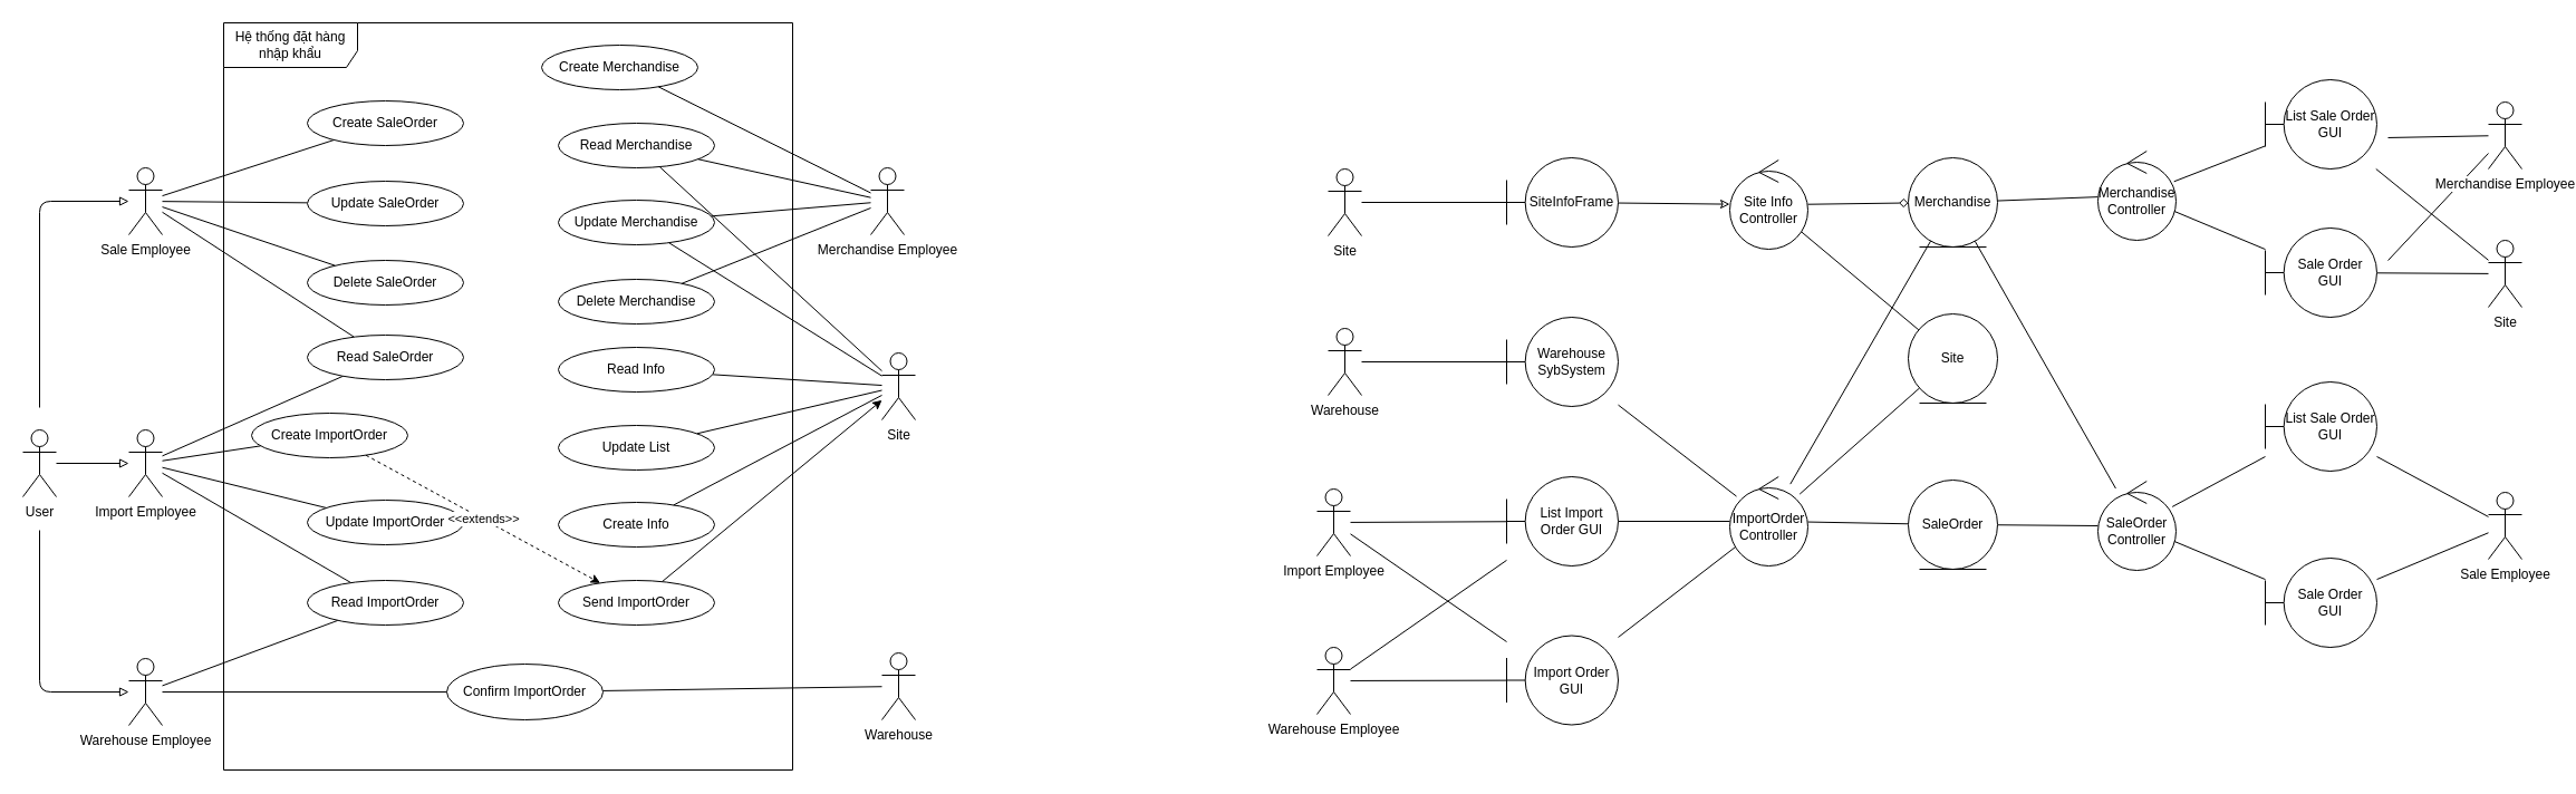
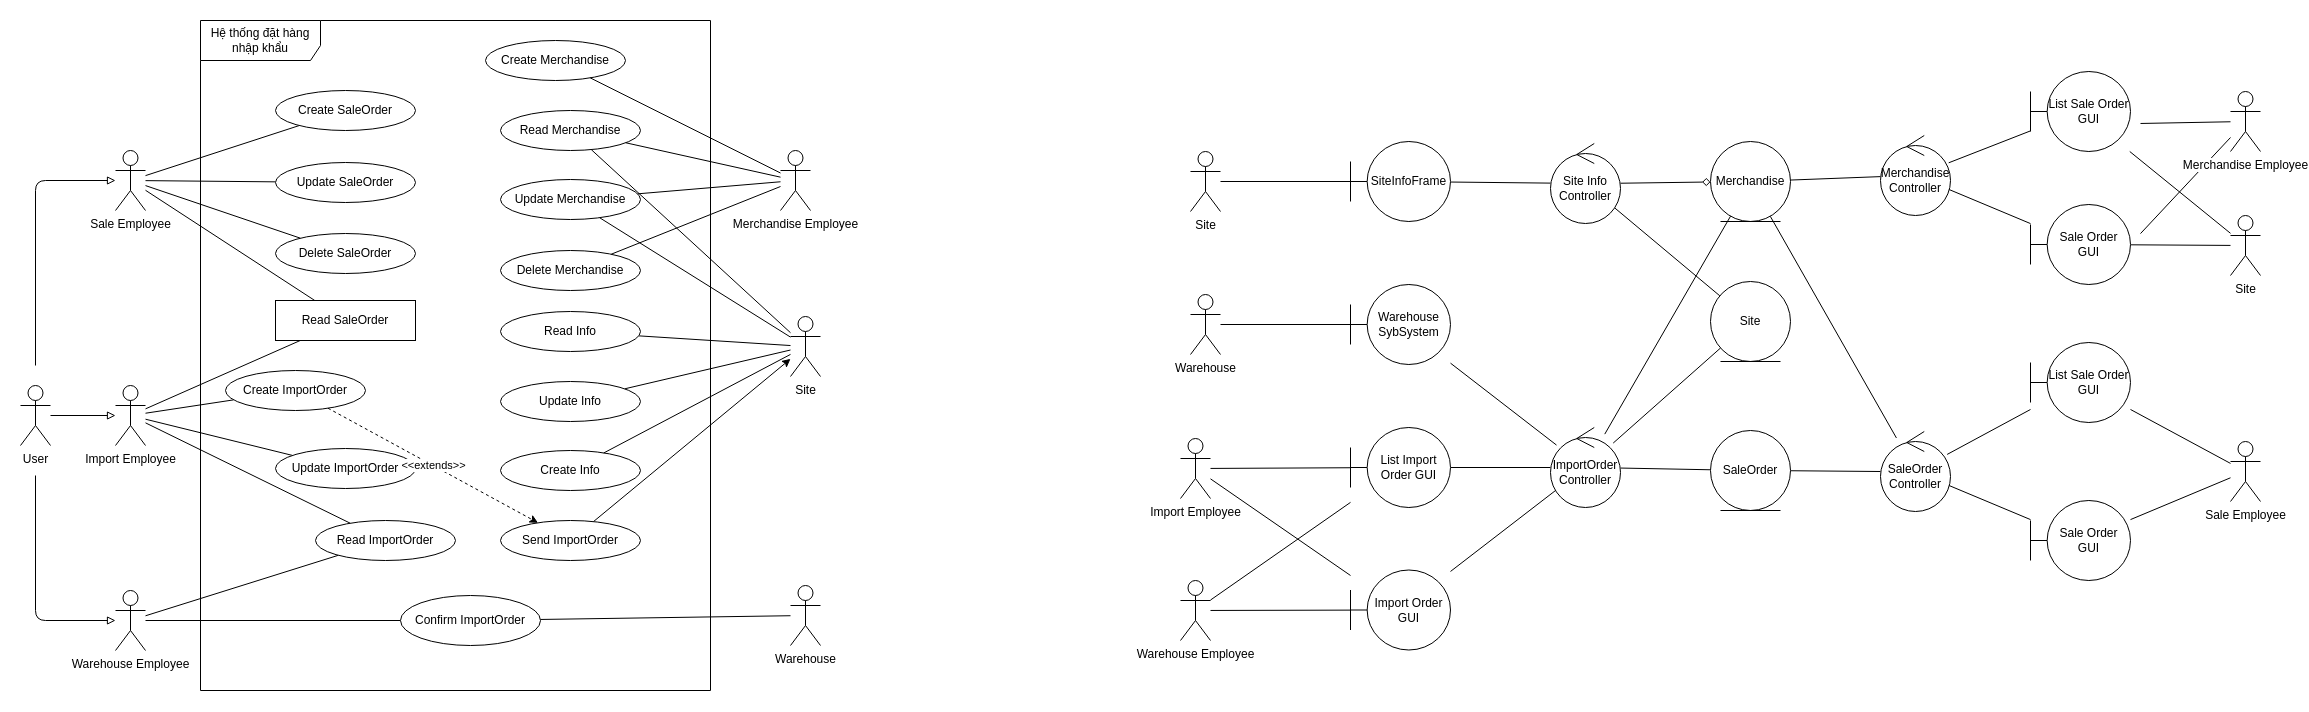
- <mxCell id="70" style="edgeStyle=none;rounded=0;orthogonalLoop=1;jettySize=auto;html=1;startArrow=none;startFill=0;sourcePerimeterSpacing=0;endArrow=classic;endFill=0;targetPerimeterSpacing=0;" edge="1" parent="1" source="71" target="76"><mxGeometry relative="1" as="geometry" /></mxCell>
+ <mxCell id="70" style="edgeStyle=none;rounded=0;orthogonalLoop=1;jettySize=auto;html=1;startArrow=none;startFill=0;sourcePerimeterSpacing=0;endArrow=none;endFill=0;targetPerimeterSpacing=0;" edge="1" parent="1" source="71" target="76"><mxGeometry relative="1" as="geometry" /></mxCell>
- <mxCell id="27" value="Read SaleOrder" style="ellipse;whiteSpace=wrap;html=1;" vertex="1" parent="1"><mxGeometry x="275" y="300" width="140" height="40" as="geometry" /></mxCell>
+ <mxCell id="27" value="Read SaleOrder" style="whiteSpace=wrap;html=1;rounded=0;" vertex="1" parent="1"><mxGeometry x="275" y="300" width="140" height="40" as="geometry" /></mxCell>
- <mxCell id="37" value="Update List" style="ellipse;whiteSpace=wrap;html=1;" vertex="1" parent="1"><mxGeometry x="500" y="381" width="140" height="40" as="geometry" /></mxCell>
+ <mxCell id="37" value="Update Info" style="ellipse;whiteSpace=wrap;html=1;" vertex="1" parent="1"><mxGeometry x="500" y="381" width="140" height="40" as="geometry" /></mxCell>
- <mxCell id="33" value="Read ImportOrder" style="ellipse;whiteSpace=wrap;html=1;" vertex="1" parent="1"><mxGeometry x="275" y="520" width="140" height="40" as="geometry" /></mxCell>
+ <mxCell id="33" value="Read ImportOrder" style="ellipse;whiteSpace=wrap;html=1;" vertex="1" parent="1"><mxGeometry x="315" y="520" width="140" height="40" as="geometry" /></mxCell>
